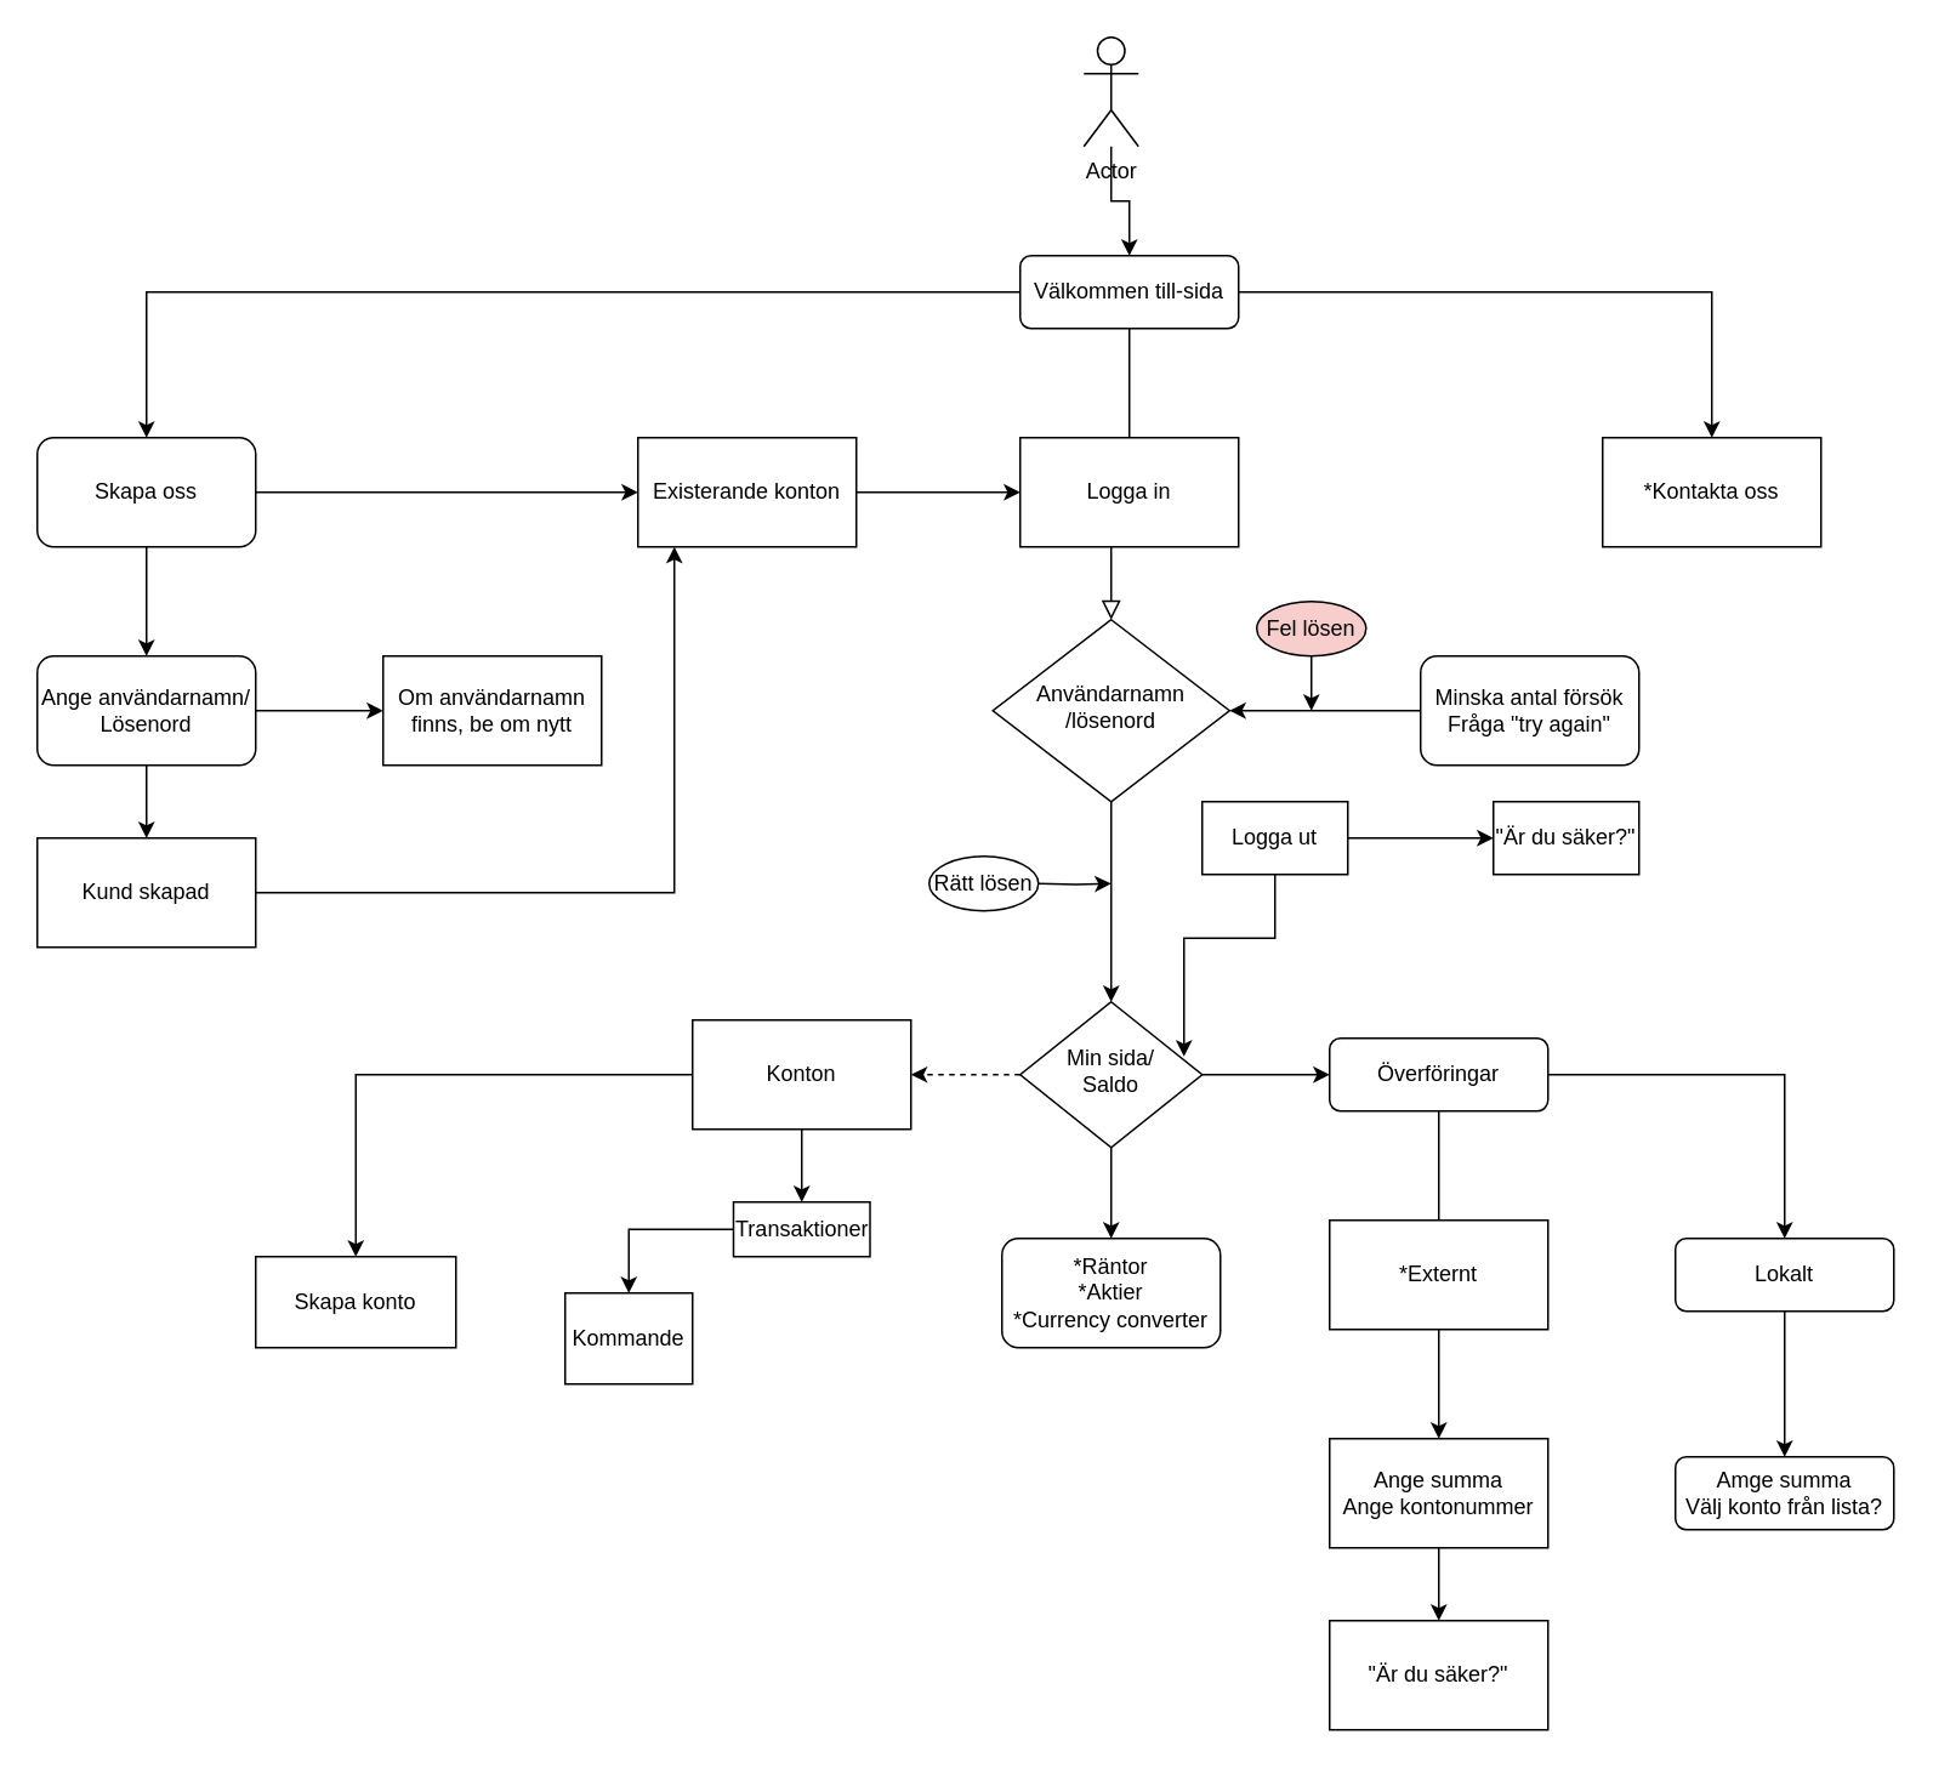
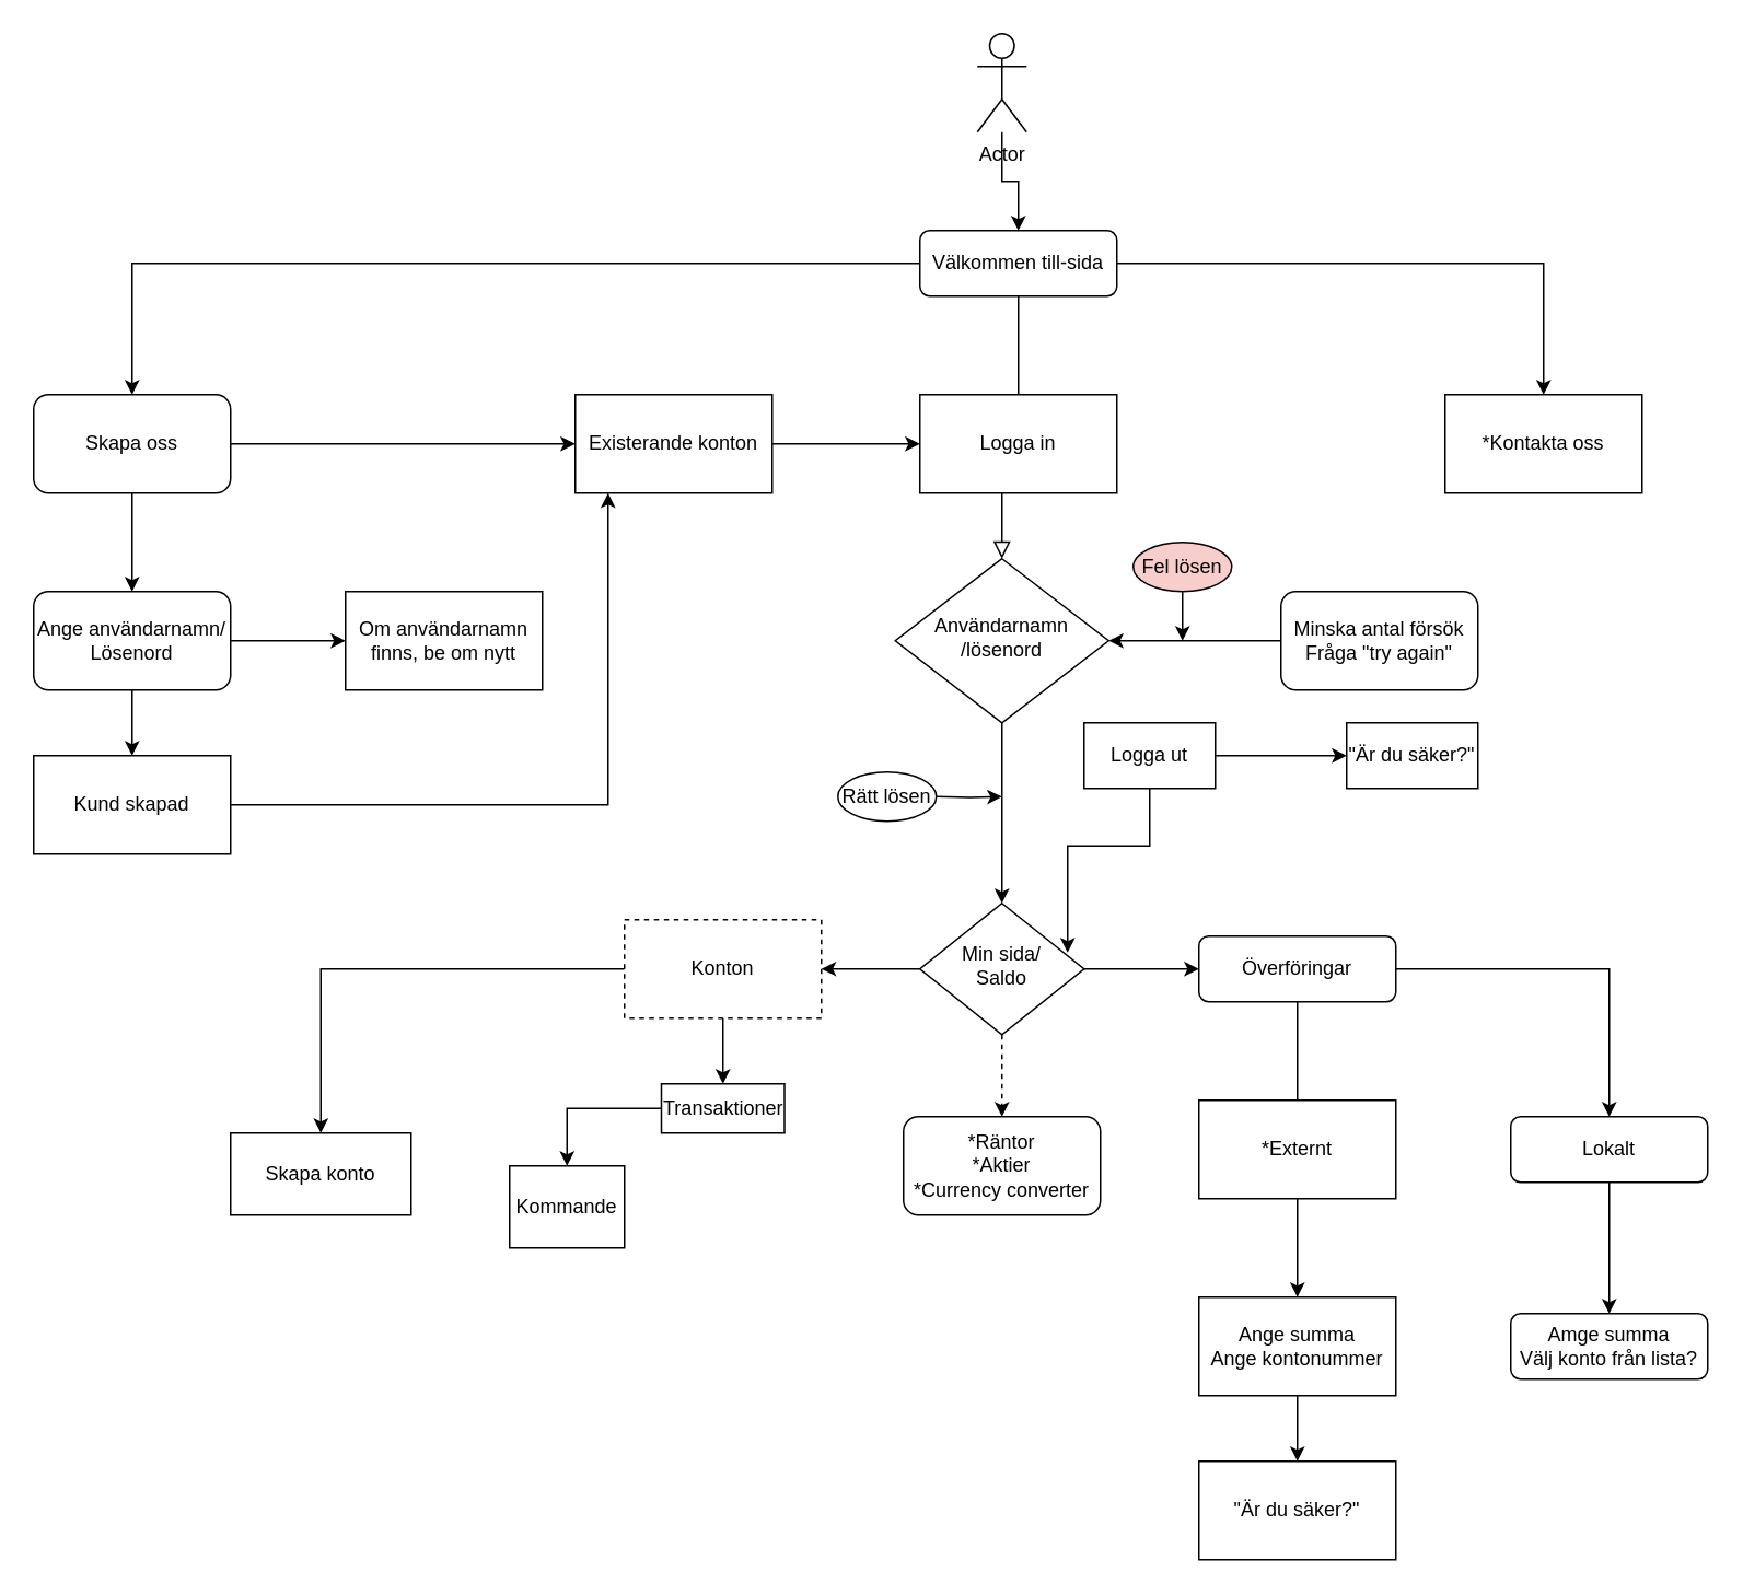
- <mxCell id="25" value="Konton" style="rounded=0;whiteSpace=wrap;html=1;" vertex="1" parent="1"><mxGeometry x="380" y="560" width="120" height="60" as="geometry" /></mxCell>
+ <mxCell id="25" value="Konton" style="rounded=0;whiteSpace=wrap;html=1;dashed=1;" vertex="1" parent="1"><mxGeometry x="380" y="560" width="120" height="60" as="geometry" /></mxCell>
- <mxCell id="12" style="edgeStyle=orthogonalEdgeStyle;rounded=0;orthogonalLoop=1;jettySize=auto;html=1;dashed=1;" edge="1" parent="1" source="13" target="25"><mxGeometry relative="1" as="geometry"><mxPoint x="460" y="520" as="targetPoint" /></mxGeometry></mxCell>
+ <mxCell id="12" style="edgeStyle=orthogonalEdgeStyle;rounded=0;orthogonalLoop=1;jettySize=auto;html=1;" edge="1" parent="1" source="13" target="25"><mxGeometry relative="1" as="geometry"><mxPoint x="460" y="520" as="targetPoint" /></mxGeometry></mxCell>
- <mxCell id="11" style="edgeStyle=orthogonalEdgeStyle;rounded=0;orthogonalLoop=1;jettySize=auto;html=1;entryX=0.5;entryY=0;entryDx=0;entryDy=0;" edge="1" parent="1" source="13" target="14"><mxGeometry relative="1" as="geometry" /></mxCell>
+ <mxCell id="11" style="edgeStyle=orthogonalEdgeStyle;rounded=0;orthogonalLoop=1;jettySize=auto;html=1;entryX=0.5;entryY=0;entryDx=0;entryDy=0;dashed=1;" edge="1" parent="1" source="13" target="14"><mxGeometry relative="1" as="geometry" /></mxCell>
